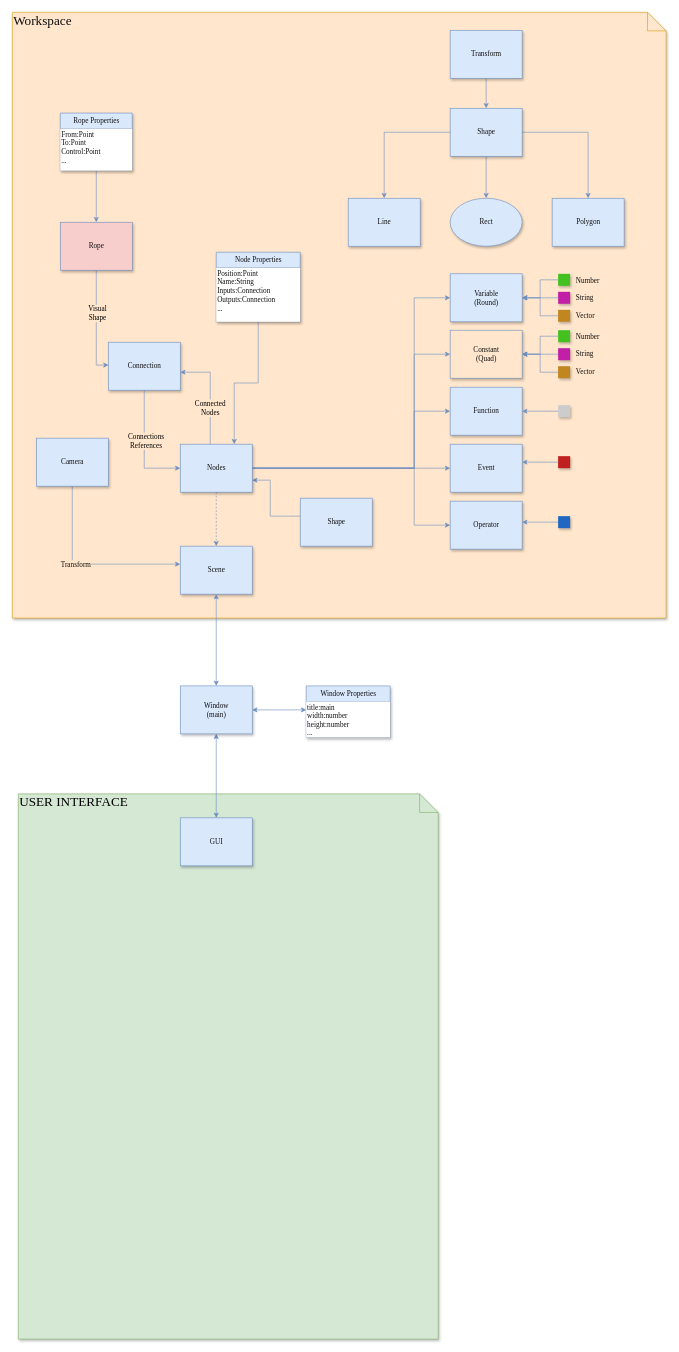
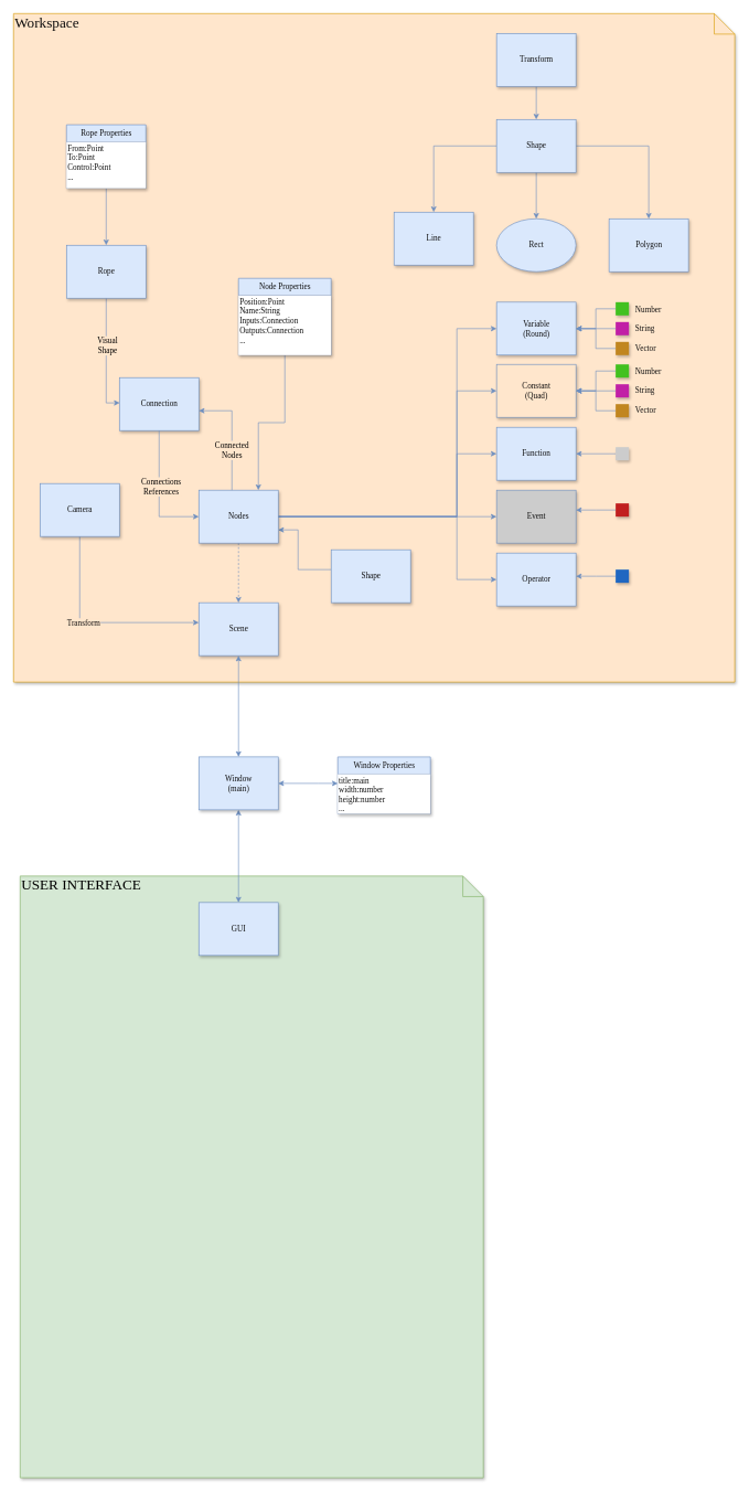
- <mxCell id="45" value="Line" style="html=1;shadow=1;fontFamily=Montserrat;fontSize=12;fontColor=#101010;align=center;strokeColor=#6c8ebf;fillColor=#dae8fc;" parent="1" vertex="1"><mxGeometry x="580" y="330" width="120" height="80" as="geometry" /></mxCell>
+ <mxCell id="45" value="Line" style="html=1;shadow=1;fontFamily=Montserrat;fontSize=12;fontColor=#101010;align=center;strokeColor=#6c8ebf;fillColor=#dae8fc;" parent="1" vertex="1"><mxGeometry x="595" y="320" width="120" height="80" as="geometry" /></mxCell>
- <mxCell id="26" value="Rope&lt;br&gt;" style="html=1;shadow=1;fontFamily=Montserrat;fontSize=12;fontColor=#101010;align=center;strokeColor=#6c8ebf;fillColor=#f8cecc;" parent="1" vertex="1"><mxGeometry x="100" y="370" width="120" height="80" as="geometry" /></mxCell>
+ <mxCell id="26" value="Rope&lt;br&gt;" style="html=1;shadow=1;fontFamily=Montserrat;fontSize=12;fontColor=#101010;align=center;strokeColor=#6c8ebf;fillColor=#dae8fc;" parent="1" vertex="1"><mxGeometry x="100" y="370" width="120" height="80" as="geometry" /></mxCell>
- <mxCell id="49" value="Event" style="html=1;shadow=1;fontFamily=Montserrat;fontSize=12;fontColor=#101010;align=center;strokeColor=#6c8ebf;fillColor=#dae8fc;" parent="1" vertex="1"><mxGeometry x="750" y="740" width="120" height="80" as="geometry" /></mxCell>
+ <mxCell id="49" value="Event" style="html=1;shadow=1;fontFamily=Montserrat;fontSize=12;fontColor=#101010;align=center;strokeColor=#6c8ebf;fillColor=#cccccc;" parent="1" vertex="1"><mxGeometry x="750" y="740" width="120" height="80" as="geometry" /></mxCell>
